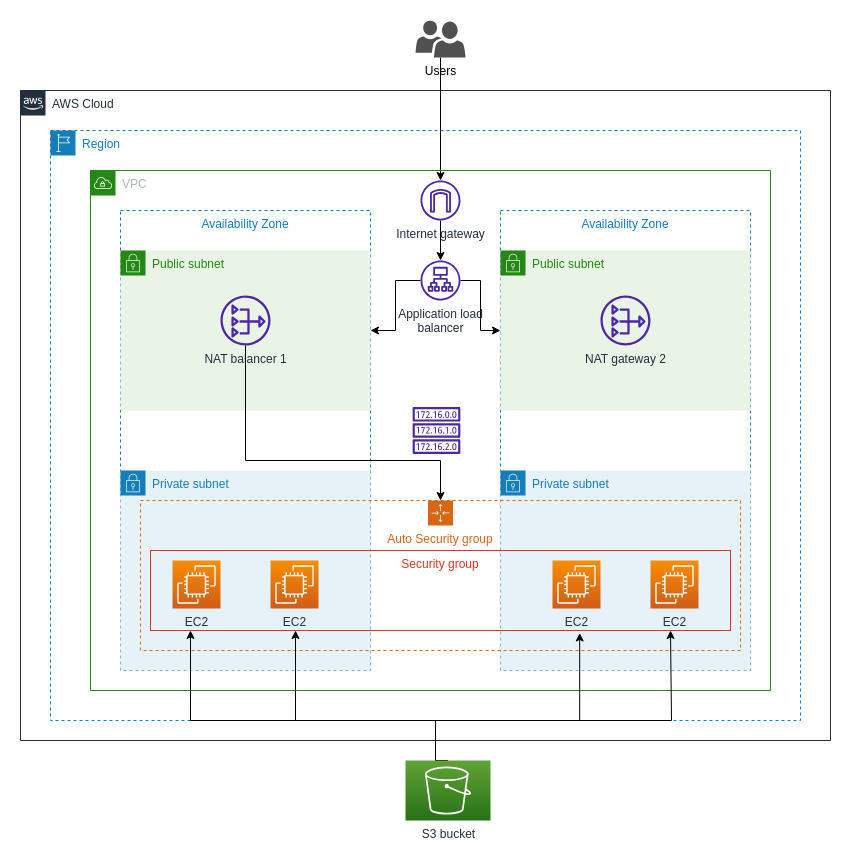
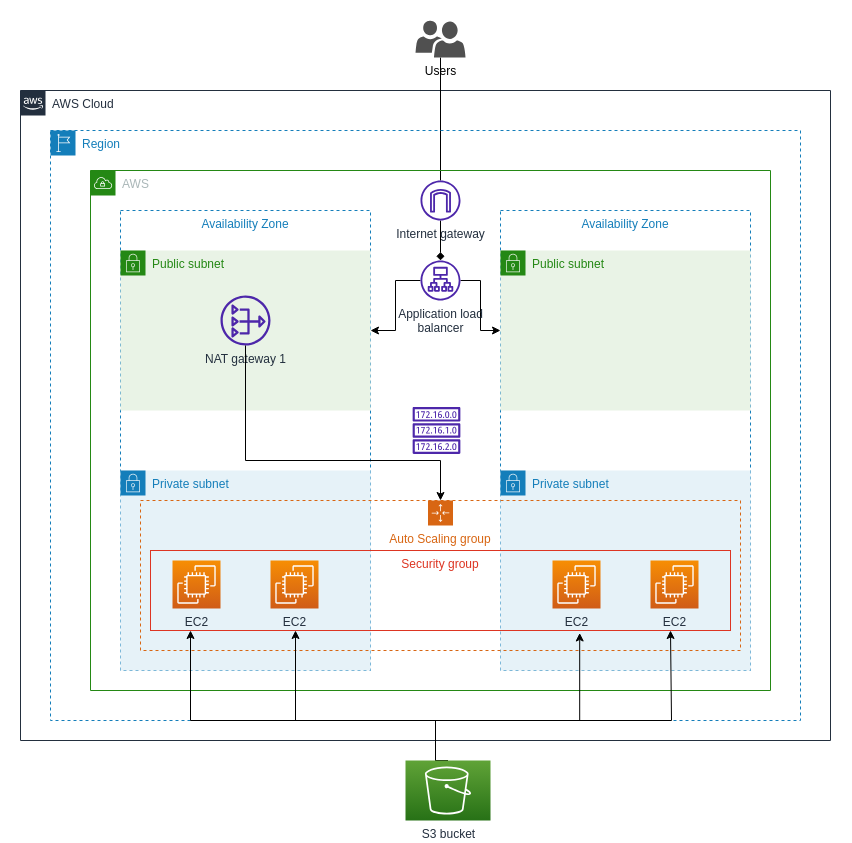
- <mxCell id="3" style="edgeStyle=orthogonalEdgeStyle;rounded=0;orthogonalLoop=1;jettySize=auto;html=1;exitX=0.5;exitY=1;exitDx=0;exitDy=0;exitPerimeter=0;" edge="1" parent="1" source="4" target="17"><mxGeometry relative="1" as="geometry" /></mxCell>
+ <mxCell id="3" style="edgeStyle=orthogonalEdgeStyle;rounded=0;orthogonalLoop=1;jettySize=auto;html=1;exitX=0.5;exitY=1;exitDx=0;exitDy=0;exitPerimeter=0;endArrow=none;" edge="1" parent="1" source="4" target="17"><mxGeometry relative="1" as="geometry" /></mxCell>
- <mxCell id="6" value="VPC" style="points=[[0,0],[0.25,0],[0.5,0],[0.75,0],[1,0],[1,0.25],[1,0.5],[1,0.75],[1,1],[0.75,1],[0.5,1],[0.25,1],[0,1],[0,0.75],[0,0.5],[0,0.25]];outlineConnect=0;gradientColor=none;html=1;whiteSpace=wrap;fontSize=12;fontStyle=0;container=1;pointerEvents=0;collapsible=0;recursiveResize=0;shape=mxgraph.aws4.group;grIcon=mxgraph.aws4.group_vpc;strokeColor=#248814;fillColor=none;verticalAlign=top;align=left;spacingLeft=30;fontColor=#AAB7B8;dashed=0;" vertex="1" parent="1"><mxGeometry x="90" y="170" width="680" height="520" as="geometry" /></mxCell>
+ <mxCell id="6" value="AWS" style="points=[[0,0],[0.25,0],[0.5,0],[0.75,0],[1,0],[1,0.25],[1,0.5],[1,0.75],[1,1],[0.75,1],[0.5,1],[0.25,1],[0,1],[0,0.75],[0,0.5],[0,0.25]];outlineConnect=0;gradientColor=none;html=1;whiteSpace=wrap;fontSize=12;fontStyle=0;container=1;pointerEvents=0;collapsible=0;recursiveResize=0;shape=mxgraph.aws4.group;grIcon=mxgraph.aws4.group_vpc;strokeColor=#248814;fillColor=none;verticalAlign=top;align=left;spacingLeft=30;fontColor=#AAB7B8;dashed=0;" vertex="1" parent="1"><mxGeometry x="90" y="170" width="680" height="520" as="geometry" /></mxCell>
- <mxCell id="16" value="" style="edgeStyle=orthogonalEdgeStyle;rounded=0;orthogonalLoop=1;jettySize=auto;html=1;" edge="1" parent="6" source="17" target="11"><mxGeometry relative="1" as="geometry" /></mxCell>
+ <mxCell id="16" value="" style="edgeStyle=orthogonalEdgeStyle;rounded=0;orthogonalLoop=1;jettySize=auto;html=1;endArrow=diamond;" edge="1" parent="6" source="17" target="11"><mxGeometry relative="1" as="geometry" /></mxCell>
- <mxCell id="15" value="NAT gateway 2" style="sketch=0;outlineConnect=0;fontColor=#232F3E;gradientColor=none;fillColor=#4D27AA;strokeColor=none;dashed=0;verticalLabelPosition=bottom;verticalAlign=top;align=center;html=1;fontSize=12;fontStyle=0;aspect=fixed;pointerEvents=1;shape=mxgraph.aws4.nat_gateway;" vertex="1" parent="14"><mxGeometry x="100" y="45" width="50" height="50" as="geometry" /></mxCell>
- <mxCell id="13" value="NAT balancer 1" style="sketch=0;outlineConnect=0;fontColor=#232F3E;gradientColor=none;fillColor=#4D27AA;strokeColor=none;dashed=0;verticalLabelPosition=bottom;verticalAlign=top;align=center;html=1;fontSize=12;fontStyle=0;aspect=fixed;pointerEvents=1;shape=mxgraph.aws4.nat_gateway;" vertex="1" parent="12"><mxGeometry x="100" y="45" width="50" height="50" as="geometry" /></mxCell>
+ <mxCell id="13" value="NAT gateway 1" style="sketch=0;outlineConnect=0;fontColor=#232F3E;gradientColor=none;fillColor=#4D27AA;strokeColor=none;dashed=0;verticalLabelPosition=bottom;verticalAlign=top;align=center;html=1;fontSize=12;fontStyle=0;aspect=fixed;pointerEvents=1;shape=mxgraph.aws4.nat_gateway;" vertex="1" parent="12"><mxGeometry x="100" y="45" width="50" height="50" as="geometry" /></mxCell>
- <mxCell id="21" value="Auto Security group" style="points=[[0,0],[0.25,0],[0.5,0],[0.75,0],[1,0],[1,0.25],[1,0.5],[1,0.75],[1,1],[0.75,1],[0.5,1],[0.25,1],[0,1],[0,0.75],[0,0.5],[0,0.25]];outlineConnect=0;gradientColor=none;html=1;whiteSpace=wrap;fontSize=12;fontStyle=0;container=1;pointerEvents=0;collapsible=0;recursiveResize=0;shape=mxgraph.aws4.groupCenter;grIcon=mxgraph.aws4.group_auto_scaling_group;grStroke=1;strokeColor=#D86613;fillColor=none;verticalAlign=top;align=center;fontColor=#D86613;dashed=1;spacingTop=25;" vertex="1" parent="6"><mxGeometry x="50" y="330" width="600" height="150" as="geometry" /></mxCell>
+ <mxCell id="21" value="Auto Scaling group" style="points=[[0,0],[0.25,0],[0.5,0],[0.75,0],[1,0],[1,0.25],[1,0.5],[1,0.75],[1,1],[0.75,1],[0.5,1],[0.25,1],[0,1],[0,0.75],[0,0.5],[0,0.25]];outlineConnect=0;gradientColor=none;html=1;whiteSpace=wrap;fontSize=12;fontStyle=0;container=1;pointerEvents=0;collapsible=0;recursiveResize=0;shape=mxgraph.aws4.groupCenter;grIcon=mxgraph.aws4.group_auto_scaling_group;grStroke=1;strokeColor=#D86613;fillColor=none;verticalAlign=top;align=center;fontColor=#D86613;dashed=1;spacingTop=25;" vertex="1" parent="6"><mxGeometry x="50" y="330" width="600" height="150" as="geometry" /></mxCell>
